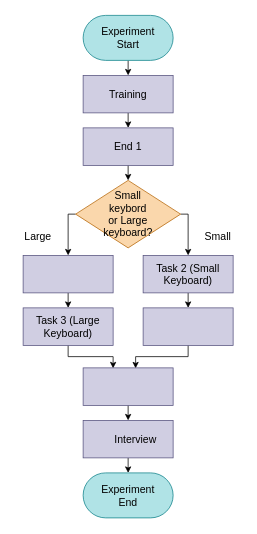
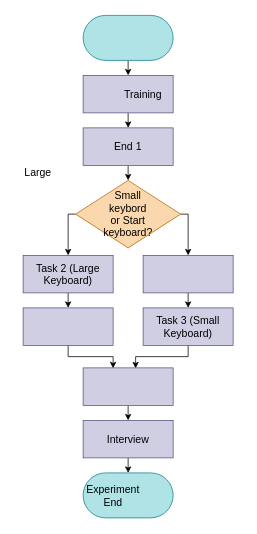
- <mxCell id="35" value="Experiment Start" style="text;html=1;strokeColor=none;fillColor=none;align=center;verticalAlign=middle;whiteSpace=wrap;rounded=0;fontSize=14;fontColor=#000000;" parent="1" vertex="1"><mxGeometry x="140" y="35" width="60" height="30" as="geometry" /></mxCell>
- <mxCell id="4" value="Training" style="text;html=1;strokeColor=none;fillColor=none;align=center;verticalAlign=middle;whiteSpace=wrap;rounded=0;fontSize=14;fontColor=#000000;" parent="1" vertex="1"><mxGeometry x="140" y="107.5" width="60" height="35" as="geometry" /></mxCell>
+ <mxCell id="4" value="Training" style="text;html=1;strokeColor=none;fillColor=none;align=center;verticalAlign=middle;whiteSpace=wrap;rounded=0;fontSize=14;fontColor=#000000;" parent="1" vertex="1"><mxGeometry x="160" y="107.5" width="60" height="35" as="geometry" /></mxCell>
- <mxCell id="11" value="Small keybord or Large keyboard?" style="text;html=1;strokeColor=none;fillColor=none;align=center;verticalAlign=middle;whiteSpace=wrap;rounded=0;fontSize=14;fontColor=#000000;" parent="1" vertex="1"><mxGeometry x="140" y="270" width="60" height="30" as="geometry" /></mxCell>
+ <mxCell id="11" value="Small keybord or Start keyboard?" style="text;html=1;strokeColor=none;fillColor=none;align=center;verticalAlign=middle;whiteSpace=wrap;rounded=0;fontSize=14;fontColor=#000000;" parent="1" vertex="1"><mxGeometry x="140" y="270" width="60" height="30" as="geometry" /></mxCell>
- <mxCell id="19" value="Large" style="text;html=1;strokeColor=none;fillColor=none;align=center;verticalAlign=middle;whiteSpace=wrap;rounded=0;fontSize=14;fontColor=#000000;" parent="1" vertex="1"><mxGeometry x="20" y="300" width="60" height="30" as="geometry" /></mxCell>
+ <mxCell id="19" value="Large" style="text;html=1;strokeColor=none;fillColor=none;align=center;verticalAlign=middle;whiteSpace=wrap;rounded=0;fontSize=14;fontColor=#000000;" parent="1" vertex="1"><mxGeometry x="20" y="215" width="60" height="30" as="geometry" /></mxCell>
- <mxCell id="18" value="Small" style="text;html=1;strokeColor=none;fillColor=none;align=center;verticalAlign=middle;whiteSpace=wrap;rounded=0;fontSize=14;fontColor=#000000;" parent="1" vertex="1"><mxGeometry x="260" y="300" width="60" height="30" as="geometry" /></mxCell>
+ <mxCell id="17" value="Task 2 (Large Keyboard)" style="text;html=1;strokeColor=none;fillColor=none;align=center;verticalAlign=middle;whiteSpace=wrap;rounded=0;fontSize=14;fontColor=#000000;" parent="1" vertex="1"><mxGeometry x="30" y="350" width="120" height="30" as="geometry" /></mxCell>
- <mxCell id="14" value="Task 2 (Small Keyboard)" style="text;html=1;strokeColor=none;fillColor=none;align=center;verticalAlign=middle;whiteSpace=wrap;rounded=0;fontSize=14;fontColor=#000000;" parent="1" vertex="1"><mxGeometry x="190" y="350" width="120" height="30" as="geometry" /></mxCell>
- <mxCell id="25" value="Task 3 (Large Keyboard)" style="text;html=1;strokeColor=none;fillColor=none;align=center;verticalAlign=middle;whiteSpace=wrap;rounded=0;fontSize=14;fontColor=#000000;" parent="1" vertex="1"><mxGeometry x="30" y="420" width="120" height="30" as="geometry" /></mxCell>
+ <mxCell id="22" value="Task 3 (Small Keyboard)" style="text;html=1;strokeColor=none;fillColor=none;align=center;verticalAlign=middle;whiteSpace=wrap;rounded=0;fontSize=14;fontColor=#000000;" parent="1" vertex="1"><mxGeometry x="190" y="420" width="120" height="30" as="geometry" /></mxCell>
- <mxCell id="30" value="Interview" style="text;html=1;strokeColor=none;fillColor=none;align=center;verticalAlign=middle;whiteSpace=wrap;rounded=0;fontSize=14;fontColor=#000000;" parent="1" vertex="1"><mxGeometry x="150" y="570" width="60" height="30" as="geometry" /></mxCell>
+ <mxCell id="30" value="Interview" style="text;html=1;strokeColor=none;fillColor=none;align=center;verticalAlign=middle;whiteSpace=wrap;rounded=0;fontSize=14;fontColor=#000000;" parent="1" vertex="1"><mxGeometry x="140" y="570" width="60" height="30" as="geometry" /></mxCell>
- <mxCell id="32" value="Experiment End" style="text;html=1;strokeColor=none;fillColor=none;align=center;verticalAlign=middle;whiteSpace=wrap;rounded=0;fontSize=14;fontColor=#000000;" parent="1" vertex="1"><mxGeometry x="140" y="645" width="60" height="30" as="geometry" /></mxCell>
+ <mxCell id="32" value="Experiment End" style="text;html=1;strokeColor=none;fillColor=none;align=center;verticalAlign=middle;whiteSpace=wrap;rounded=0;fontSize=14;fontColor=#000000;" parent="1" vertex="1"><mxGeometry x="120" y="645" width="60" height="30" as="geometry" /></mxCell>
